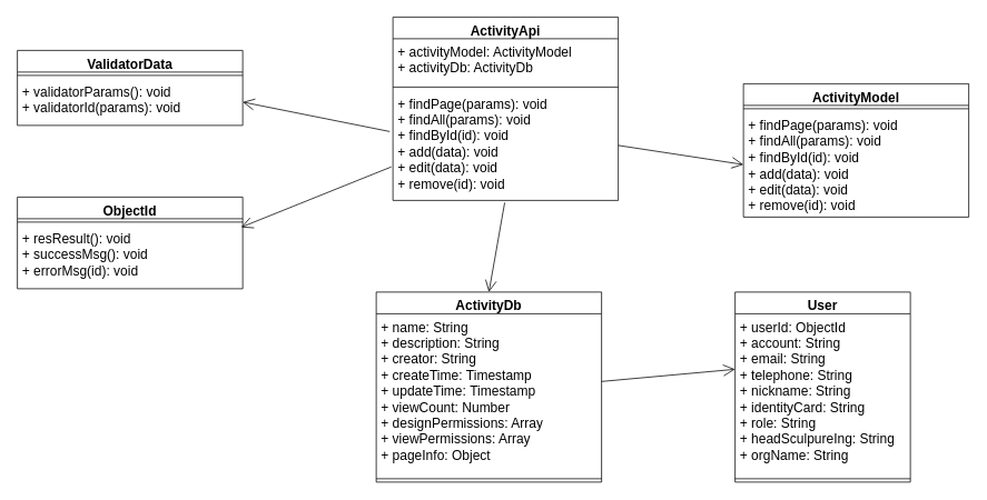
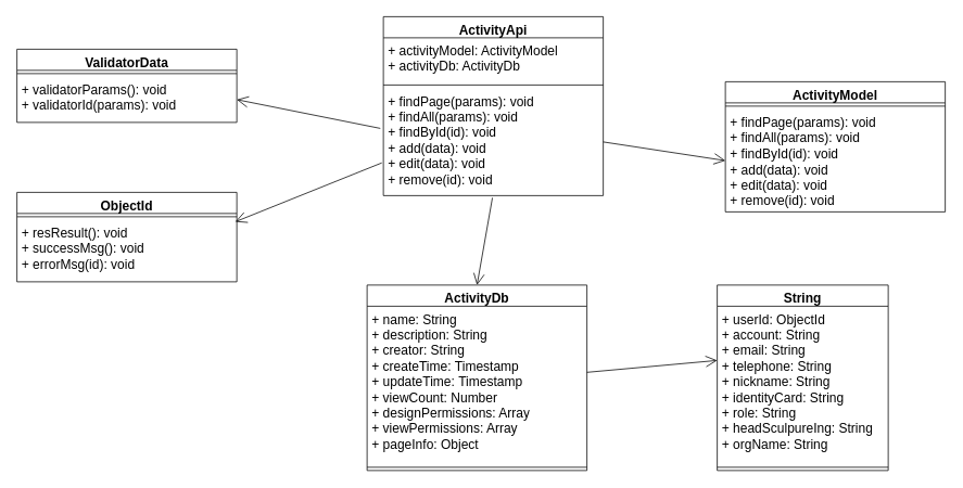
- <mxCell id="23" value="User" style="swimlane;fontStyle=1;align=center;verticalAlign=top;childLayout=stackLayout;horizontal=1;startSize=26;horizontalStack=0;resizeParent=1;resizeParentMax=0;resizeLast=0;collapsible=1;marginBottom=0;whiteSpace=wrap;html=1;fontSize=16;" parent="1" vertex="1"><mxGeometry x="880" y="350" width="210" height="228" as="geometry" /></mxCell>
+ <mxCell id="23" value="String" style="swimlane;fontStyle=1;align=center;verticalAlign=top;childLayout=stackLayout;horizontal=1;startSize=26;horizontalStack=0;resizeParent=1;resizeParentMax=0;resizeLast=0;collapsible=1;marginBottom=0;whiteSpace=wrap;html=1;fontSize=16;" parent="1" vertex="1"><mxGeometry x="880" y="350" width="210" height="228" as="geometry" /></mxCell>
